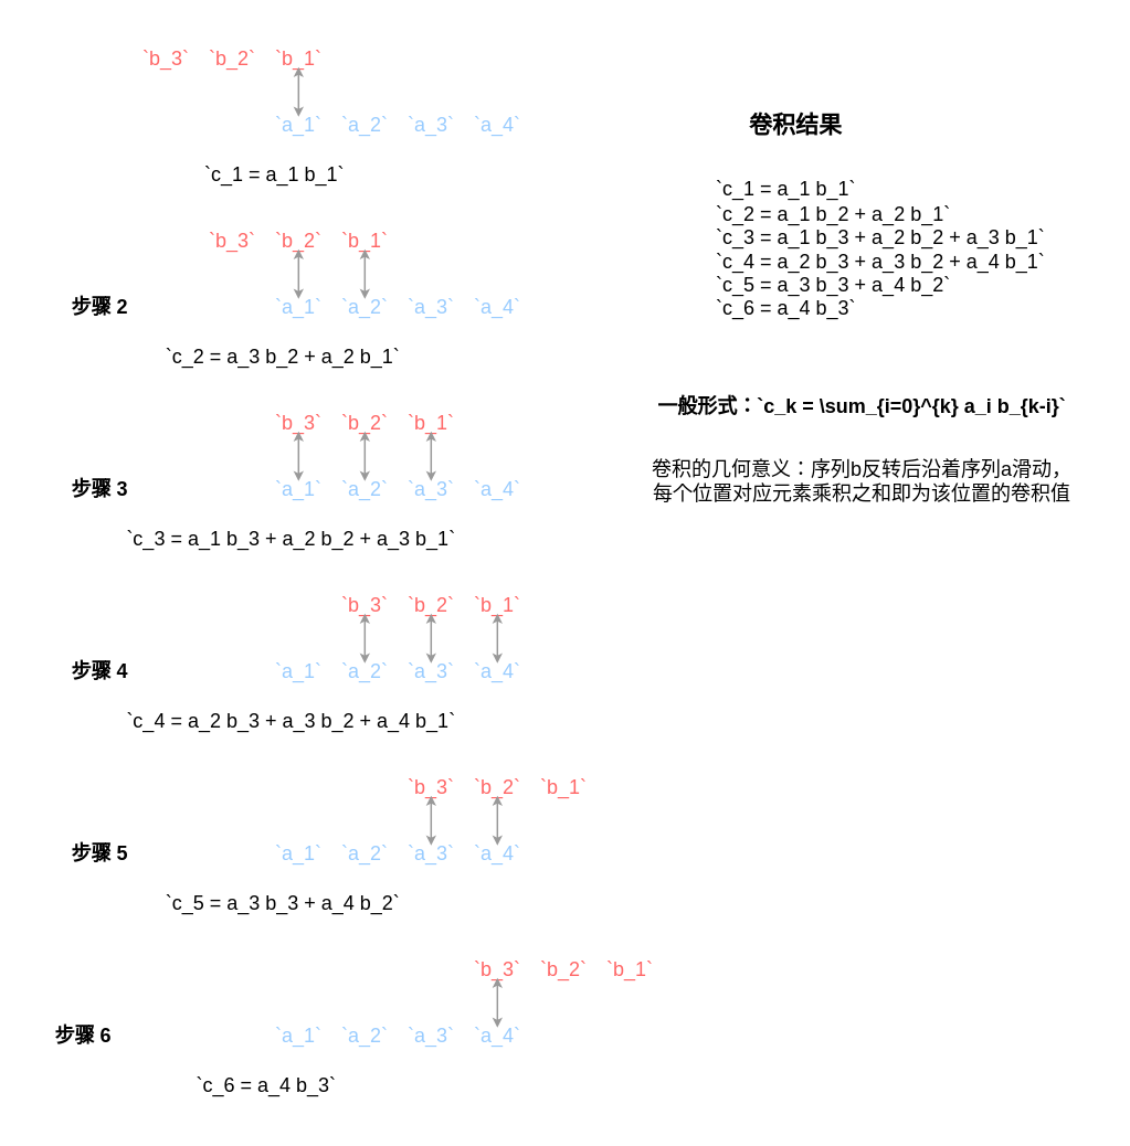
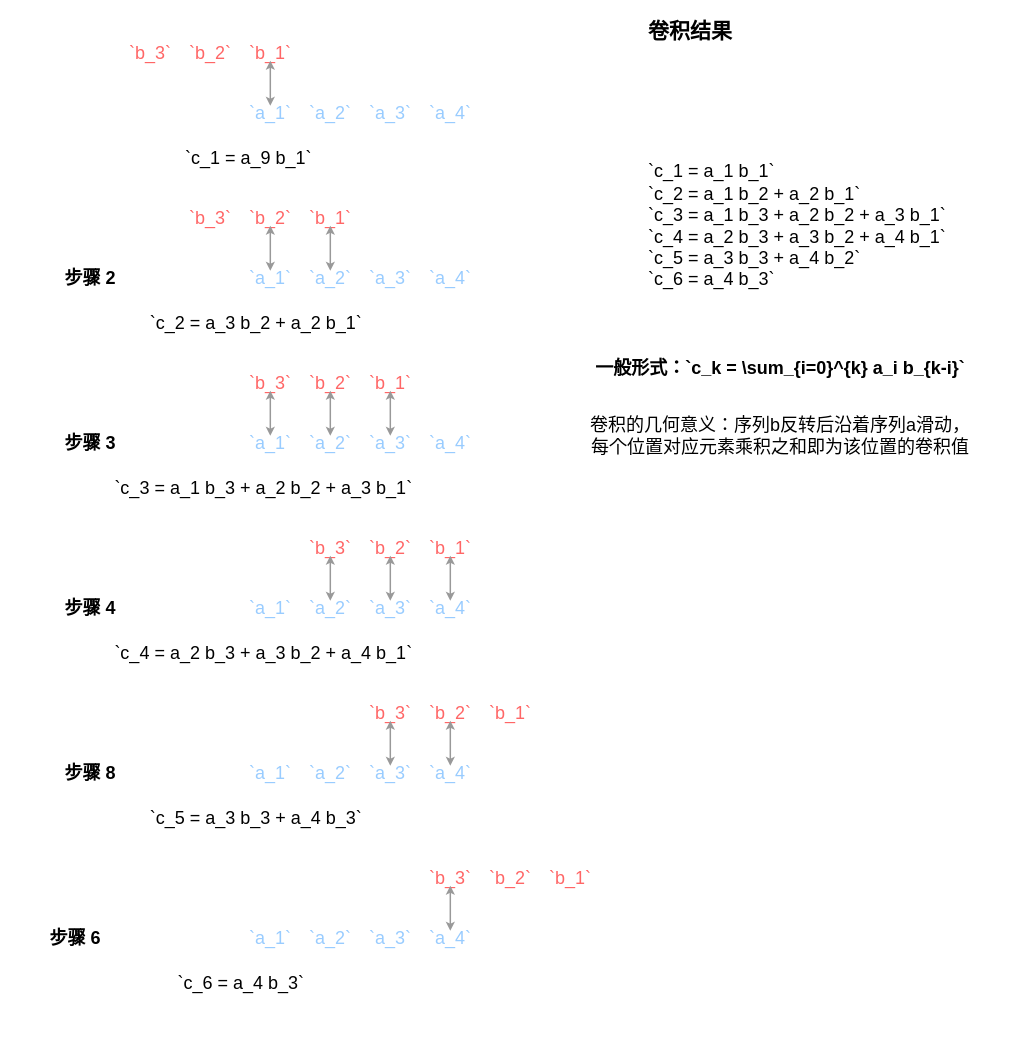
- <mxCell id="67" value="卷积结果" style="text;html=1;strokeColor=none;fillColor=none;align=center;verticalAlign=middle;whiteSpace=wrap;rounded=0;fontStyle=1;fontSize=14" parent="1" vertex="1"><mxGeometry x="430" y="60" width="100" height="30" as="geometry" /></mxCell>
+ <mxCell id="67" value="卷积结果" style="text;html=1;strokeColor=none;fillColor=none;align=center;verticalAlign=middle;whiteSpace=wrap;rounded=0;fontStyle=1;fontSize=14" parent="1" vertex="1"><mxGeometry x="410" y="5" width="100" height="30" as="geometry" /></mxCell>
- <mxCell id="10" value="`c_1 = a_1 b_1`" style="text;html=1;align=center;verticalAlign=middle;resizable=0;points=[];autosize=1;strokeColor=none;fillColor=none;" parent="1" vertex="1"><mxGeometry x="110" y="90" width="110" height="30" as="geometry" /></mxCell>
+ <mxCell id="10" value="`c_1 = a_9 b_1`" style="text;html=1;align=center;verticalAlign=middle;resizable=0;points=[];autosize=1;strokeColor=none;fillColor=none;" parent="1" vertex="1"><mxGeometry x="110" y="90" width="110" height="30" as="geometry" /></mxCell>
- <mxCell id="46" value="步骤 5" style="text;html=1;strokeColor=none;fillColor=none;align=center;verticalAlign=middle;whiteSpace=wrap;rounded=0;fontStyle=1" parent="1" vertex="1"><mxGeometry x="30" y="500" width="60" height="30" as="geometry" /></mxCell>
+ <mxCell id="46" value="步骤 8" style="text;html=1;strokeColor=none;fillColor=none;align=center;verticalAlign=middle;whiteSpace=wrap;rounded=0;fontStyle=1" parent="1" vertex="1"><mxGeometry x="30" y="500" width="60" height="30" as="geometry" /></mxCell>
- <mxCell id="56" value="`c_5 = a_3 b_3 + a_4 b_2`" style="text;html=1;align=center;verticalAlign=middle;resizable=0;points=[];autosize=1;strokeColor=none;fillColor=none;" parent="1" vertex="1"><mxGeometry x="90" y="530" width="160" height="30" as="geometry" /></mxCell>
+ <mxCell id="56" value="`c_5 = a_3 b_3 + a_4 b_3`" style="text;html=1;align=center;verticalAlign=middle;resizable=0;points=[];autosize=1;strokeColor=none;fillColor=none;" parent="1" vertex="1"><mxGeometry x="90" y="530" width="160" height="30" as="geometry" /></mxCell>
